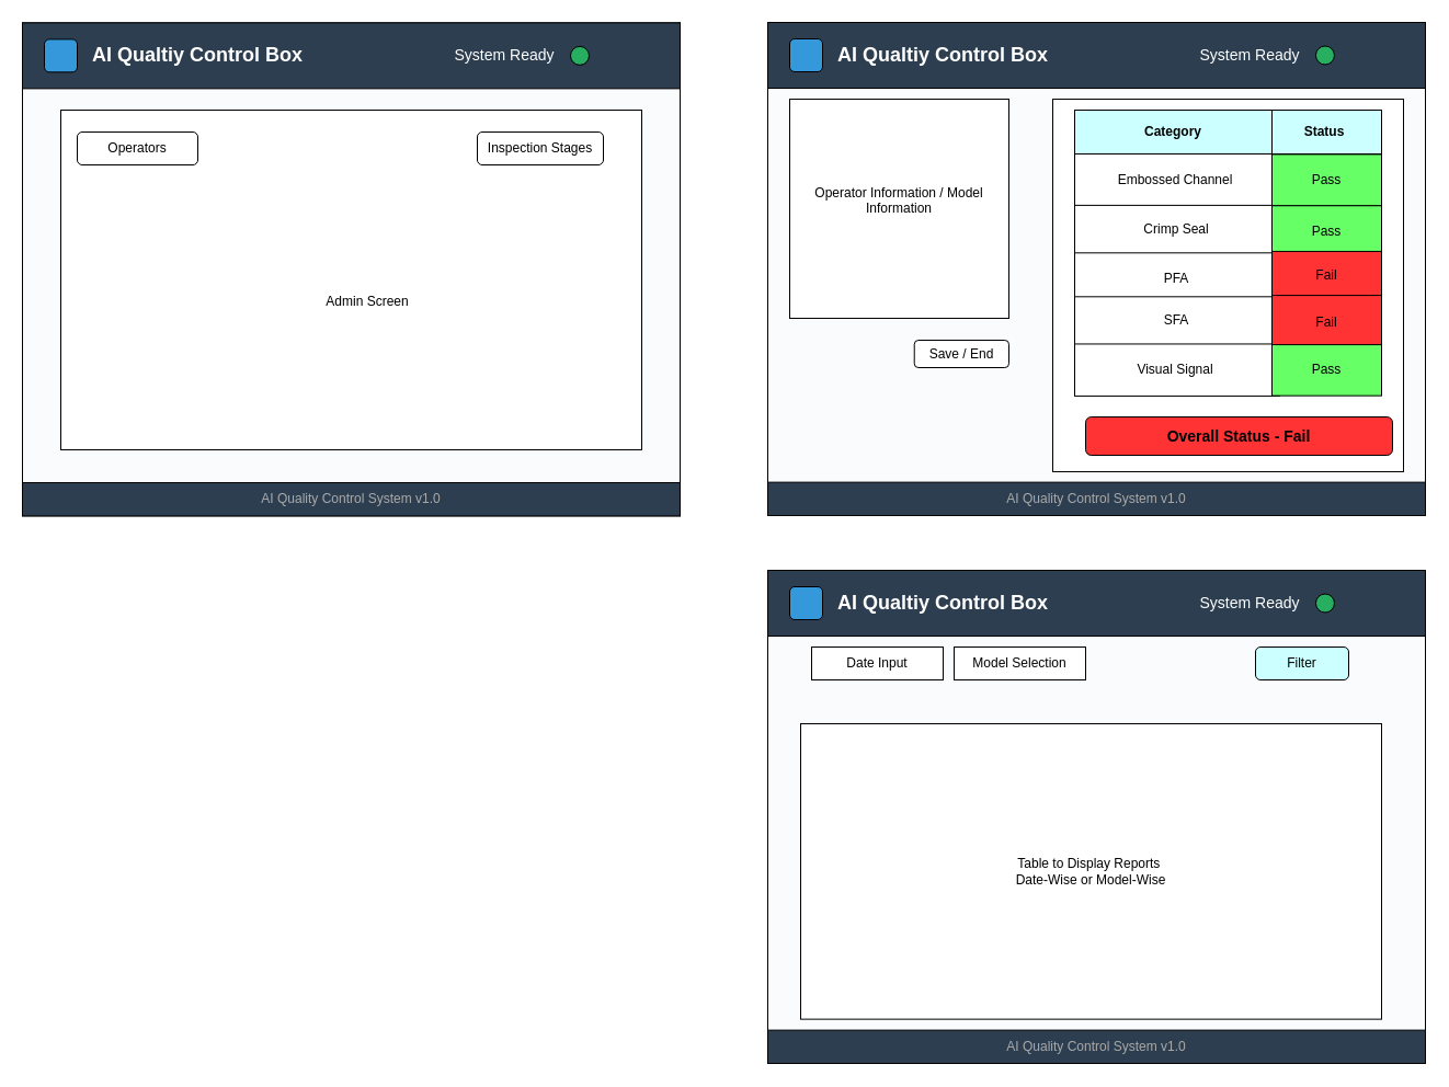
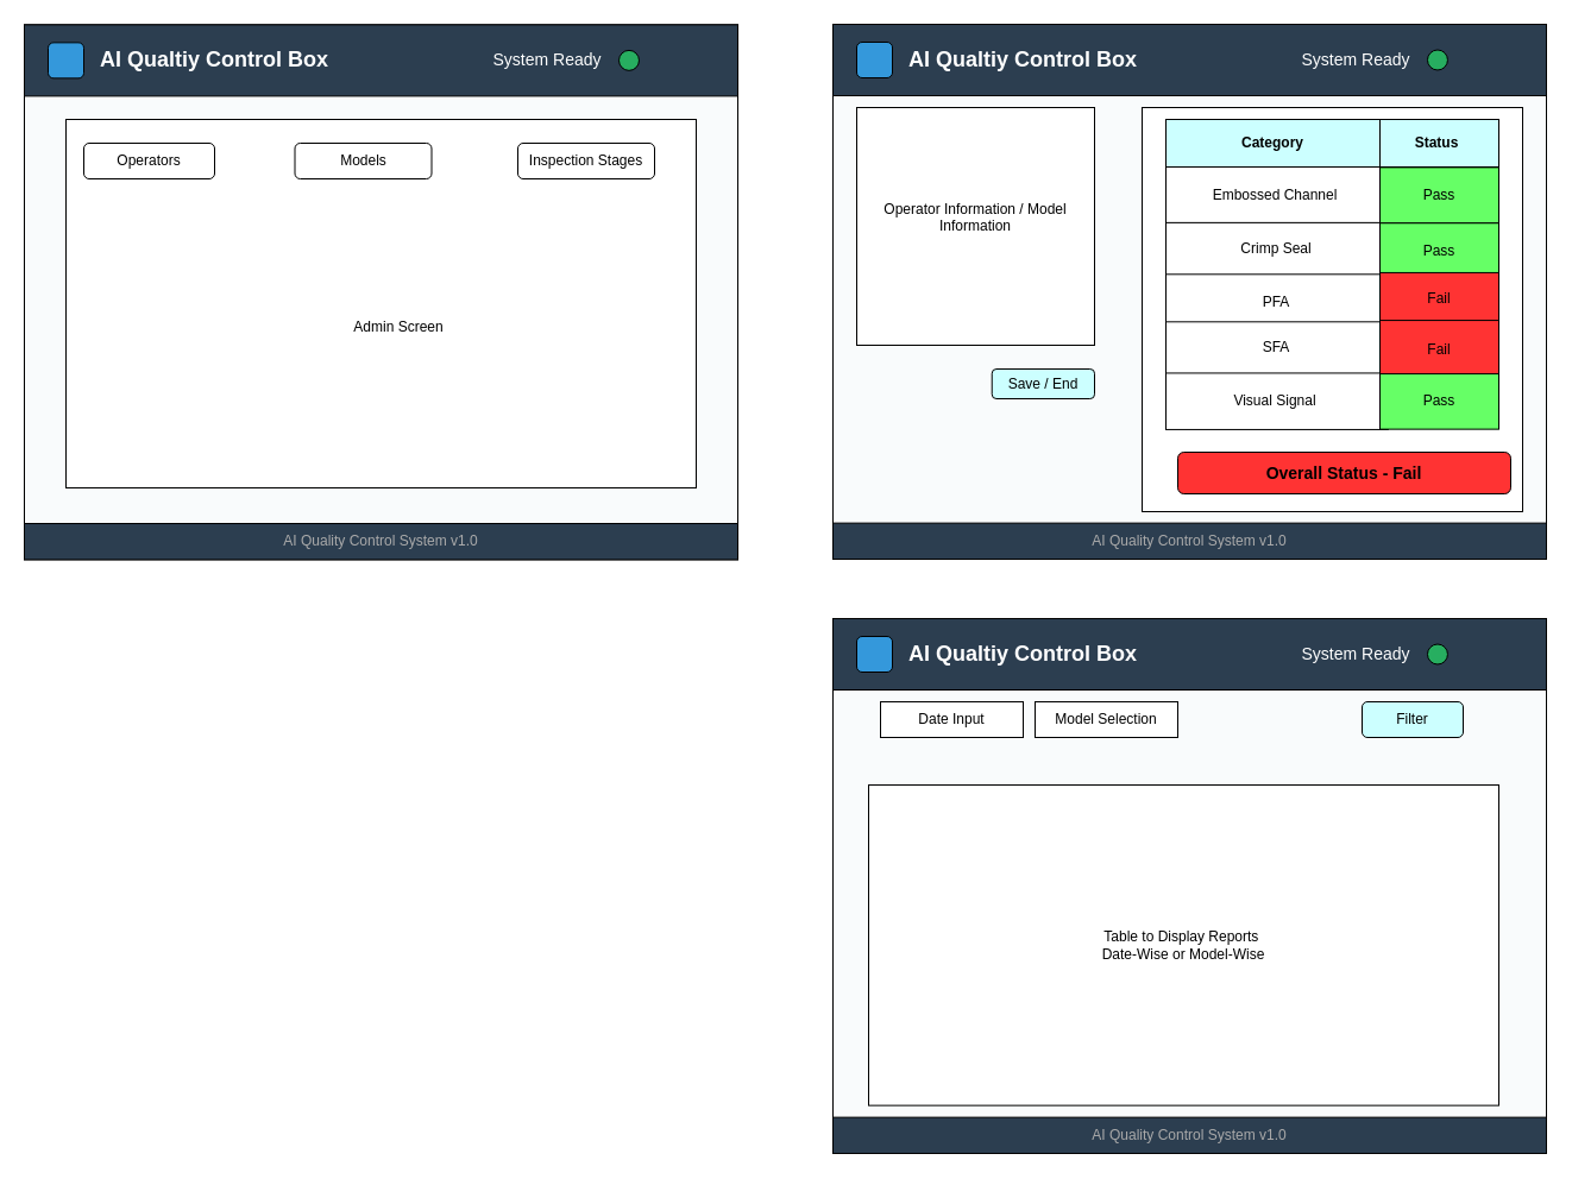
+ <mxCell id="13" value="Models" style="rounded=1;whiteSpace=wrap;html=1;" vertex="1" parent="2"><mxGeometry x="227.5" y="99.63" width="115" height="30" as="geometry" /></mxCell>
- <mxCell id="66" value="Save / End" style="rounded=1;whiteSpace=wrap;html=1;" vertex="1" parent="29"><mxGeometry x="133.724" y="290" width="86.275" height="25" as="geometry" /></mxCell>
+ <mxCell id="66" value="Save / End" style="rounded=1;whiteSpace=wrap;html=1;fillColor=#ccffff;" vertex="1" parent="29"><mxGeometry x="133.724" y="290" width="86.275" height="25" as="geometry" /></mxCell>
